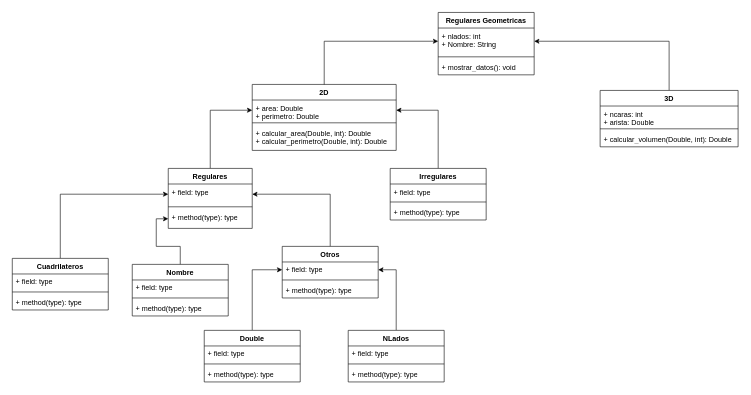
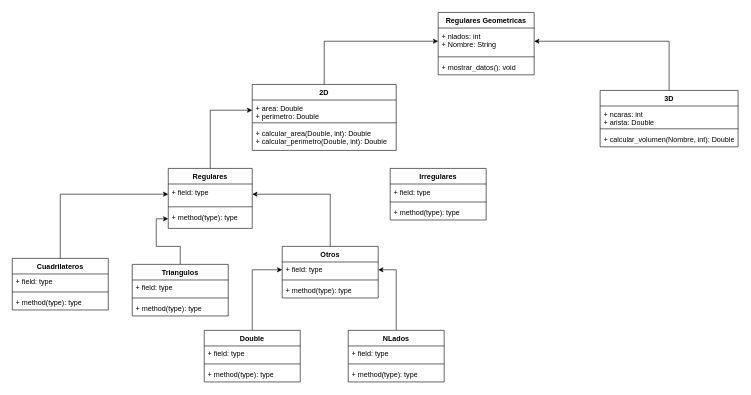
- <mxCell id="16" style="edgeStyle=orthogonalEdgeStyle;rounded=0;orthogonalLoop=1;jettySize=auto;html=1;exitX=0.5;exitY=0;exitDx=0;exitDy=0;entryX=1;entryY=0.5;entryDx=0;entryDy=0;" edge="1" parent="1" source="17" target="7"><mxGeometry relative="1" as="geometry" /></mxCell>
- <mxCell id="14" value="+ calcular_volumen(Double, int): Double" style="text;strokeColor=none;fillColor=none;align=left;verticalAlign=top;spacingLeft=4;spacingRight=4;overflow=hidden;rotatable=0;points=[[0,0.5],[1,0.5]];portConstraint=eastwest;whiteSpace=wrap;html=1;" vertex="1" parent="11"><mxGeometry y="68" width="230" height="26" as="geometry" /></mxCell>
+ <mxCell id="14" value="+ calcular_volumen(Nombre, int): Double" style="text;strokeColor=none;fillColor=none;align=left;verticalAlign=top;spacingLeft=4;spacingRight=4;overflow=hidden;rotatable=0;points=[[0,0.5],[1,0.5]];portConstraint=eastwest;whiteSpace=wrap;html=1;" vertex="1" parent="11"><mxGeometry y="68" width="230" height="26" as="geometry" /></mxCell>
- <mxCell id="32" value="Nombre" style="swimlane;fontStyle=1;align=center;verticalAlign=top;childLayout=stackLayout;horizontal=1;startSize=26;horizontalStack=0;resizeParent=1;resizeParentMax=0;resizeLast=0;collapsible=1;marginBottom=0;whiteSpace=wrap;html=1;" vertex="1" parent="1"><mxGeometry x="220" y="440" width="160" height="86" as="geometry" /></mxCell>
+ <mxCell id="32" value="Triangulos" style="swimlane;fontStyle=1;align=center;verticalAlign=top;childLayout=stackLayout;horizontal=1;startSize=26;horizontalStack=0;resizeParent=1;resizeParentMax=0;resizeLast=0;collapsible=1;marginBottom=0;whiteSpace=wrap;html=1;" vertex="1" parent="1"><mxGeometry x="220" y="440" width="160" height="86" as="geometry" /></mxCell>
